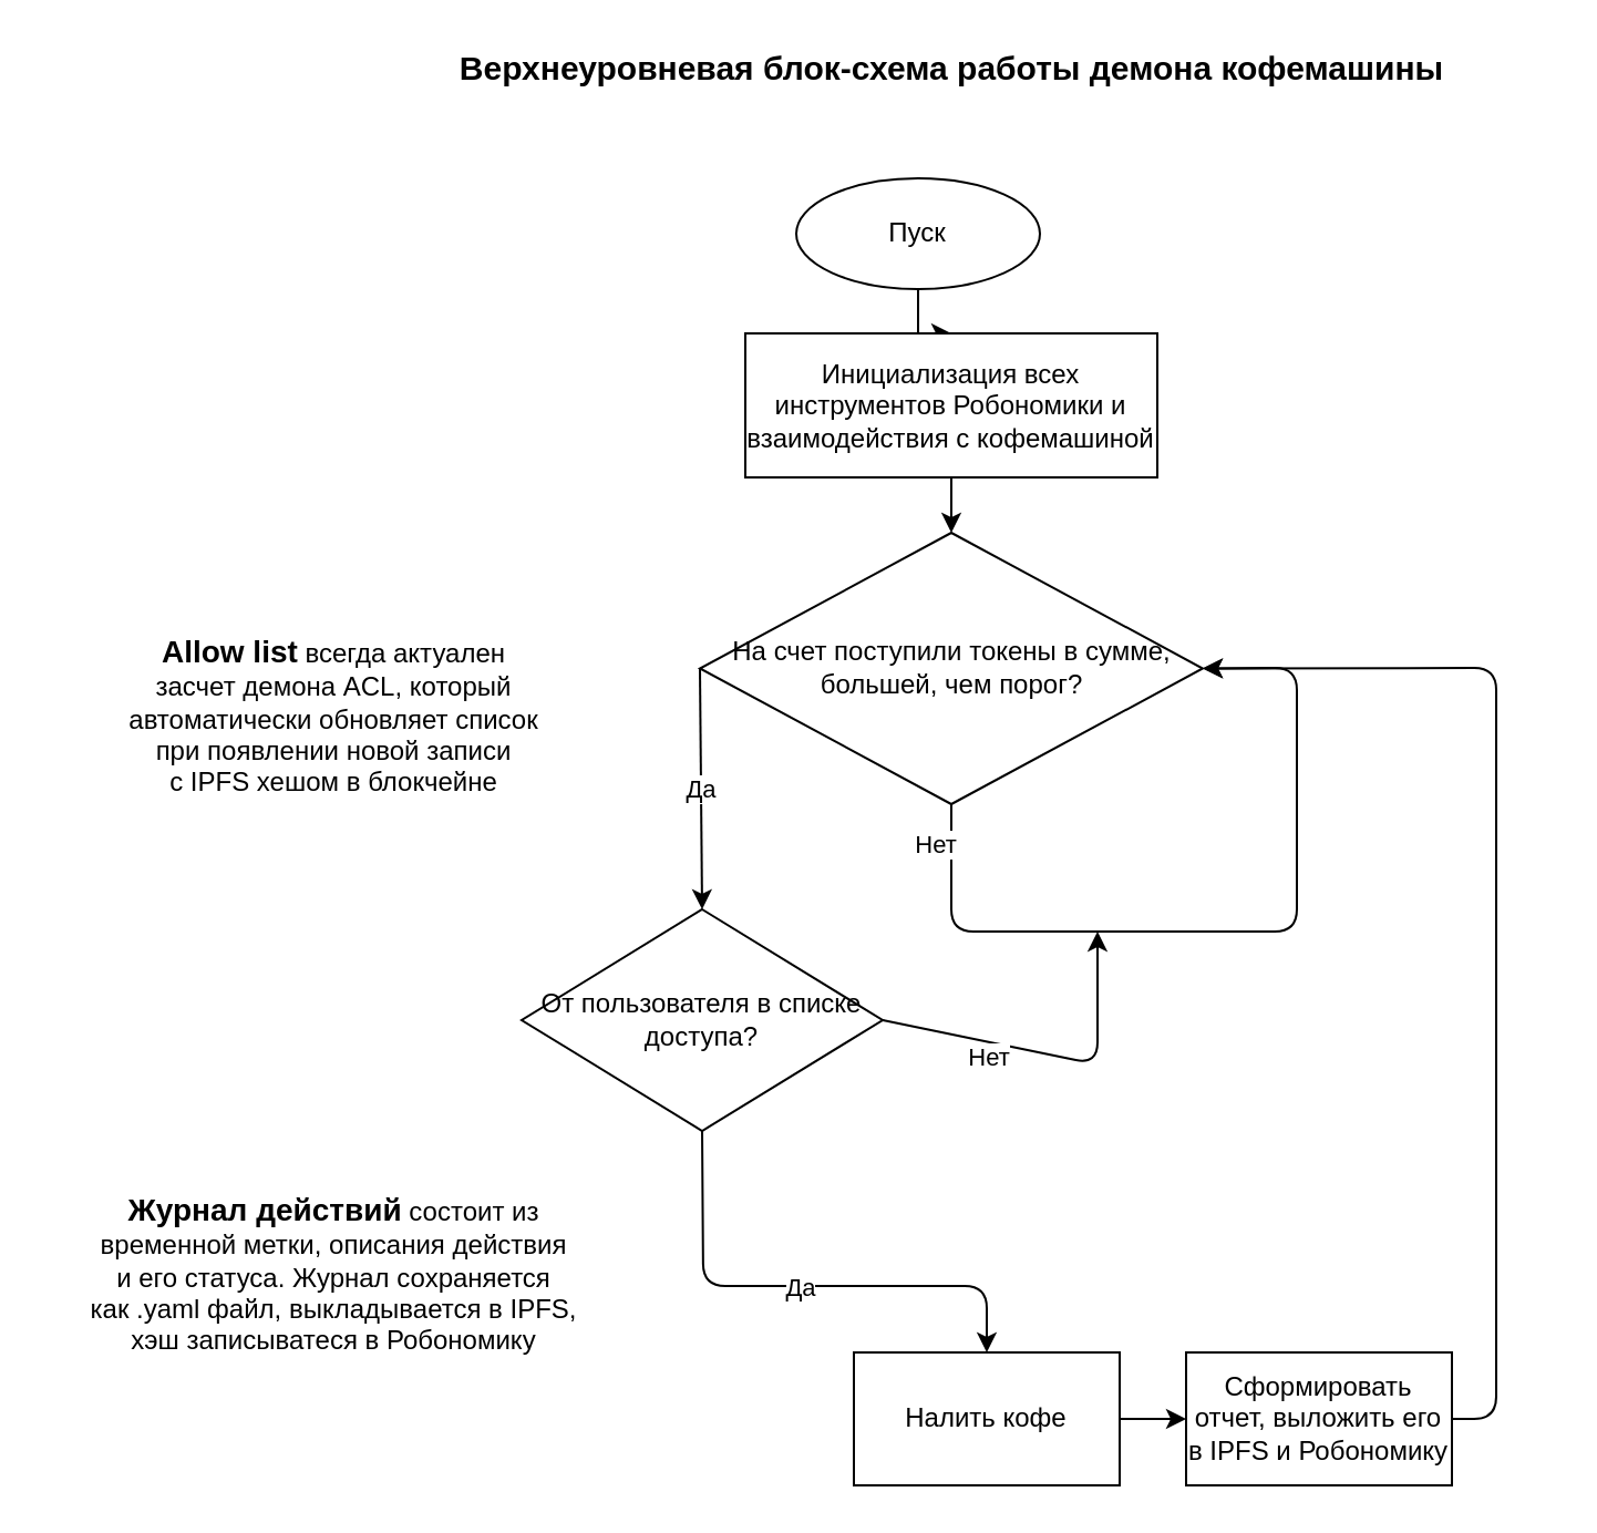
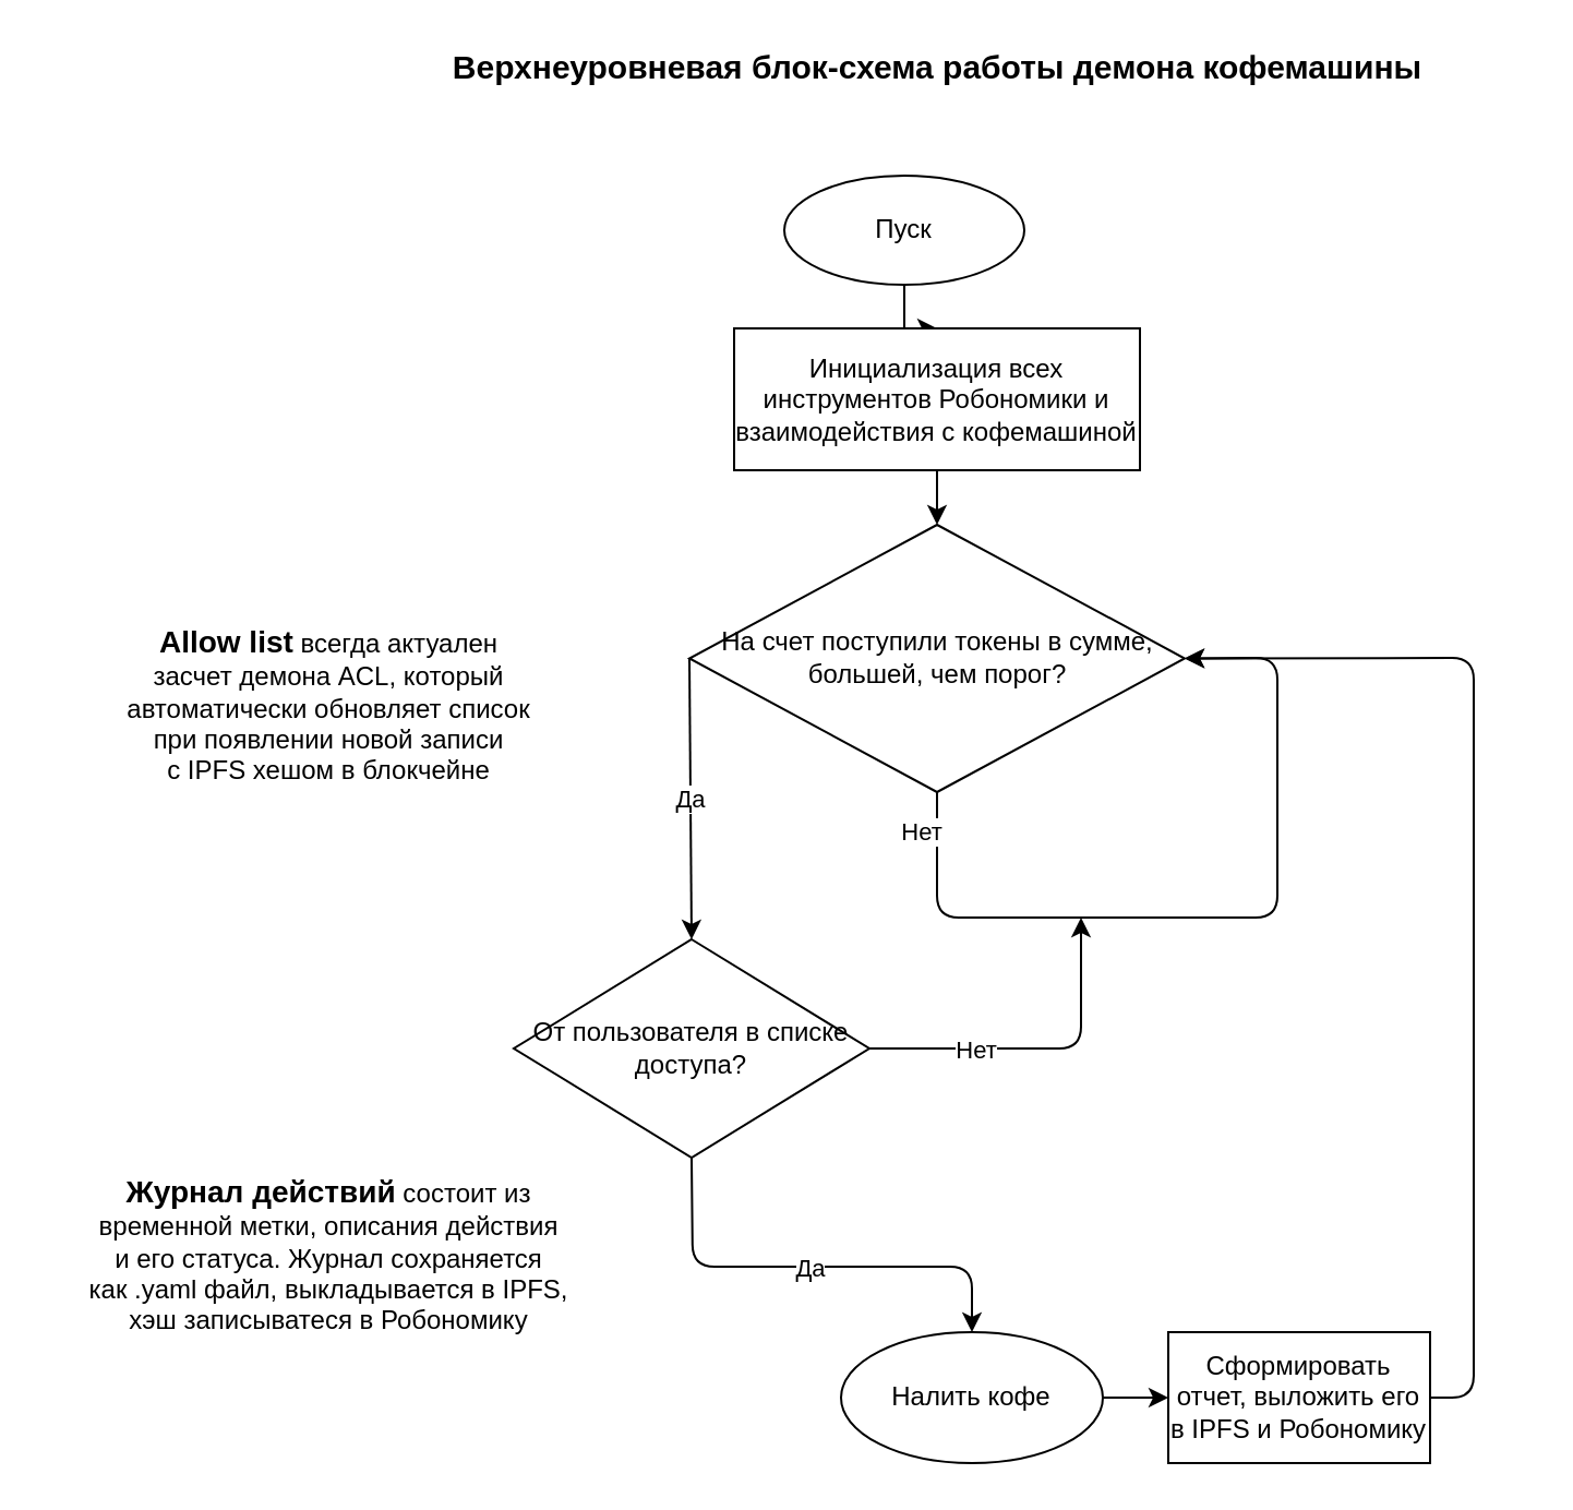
- <mxCell id="12" value="От пользователя в списке доступа?" style="rhombus;whiteSpace=wrap;html=1;" vertex="1" parent="1"><mxGeometry x="235" y="410" width="163" height="100" as="geometry" /></mxCell>
+ <mxCell id="12" value="От пользователя в списке доступа?" style="rhombus;whiteSpace=wrap;html=1;" vertex="1" parent="1"><mxGeometry x="235" y="430" width="163" height="100" as="geometry" /></mxCell>
- <mxCell id="18" value="Налить кофе" style="rounded=0;whiteSpace=wrap;html=1;" vertex="1" parent="1"><mxGeometry x="385" y="610" width="120" height="60" as="geometry" /></mxCell>
+ <mxCell id="18" value="Налить кофе" style="ellipse;whiteSpace=wrap;html=1;" vertex="1" parent="1"><mxGeometry x="385" y="610" width="120" height="60" as="geometry" /></mxCell>
